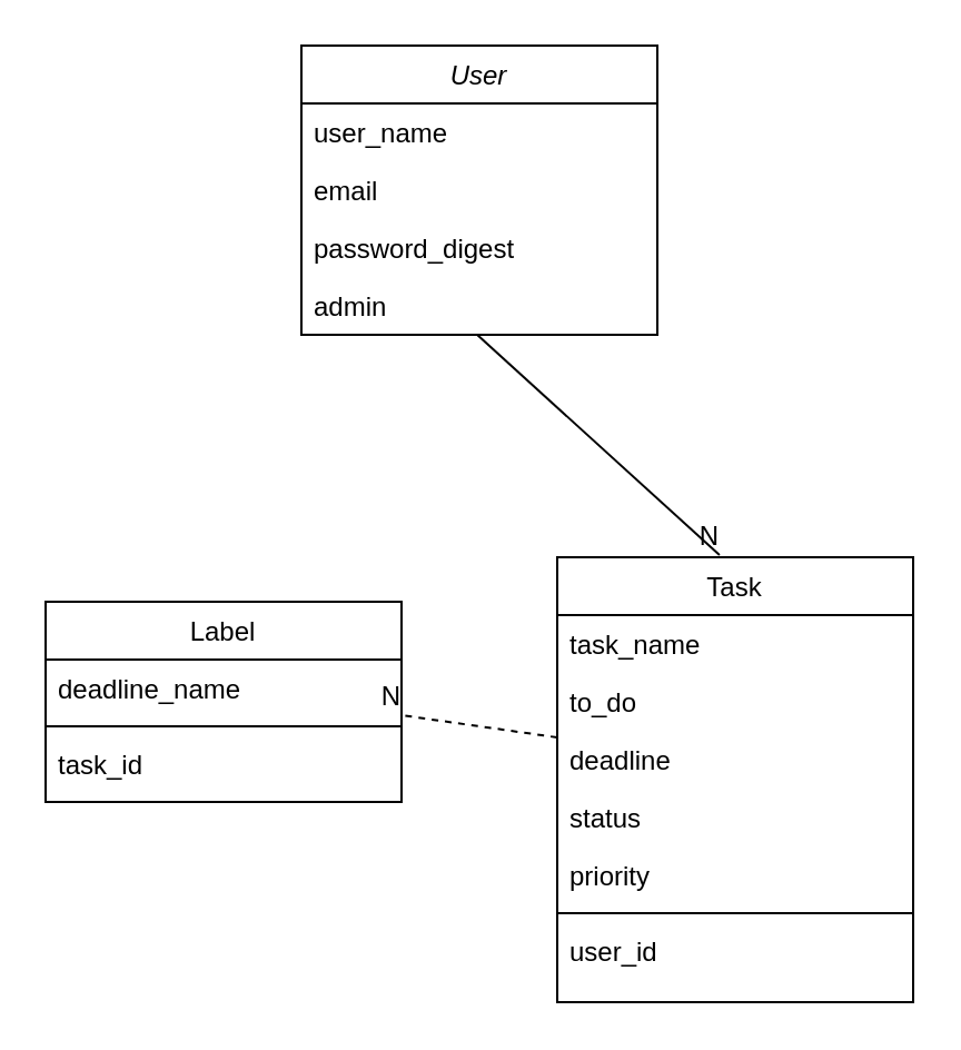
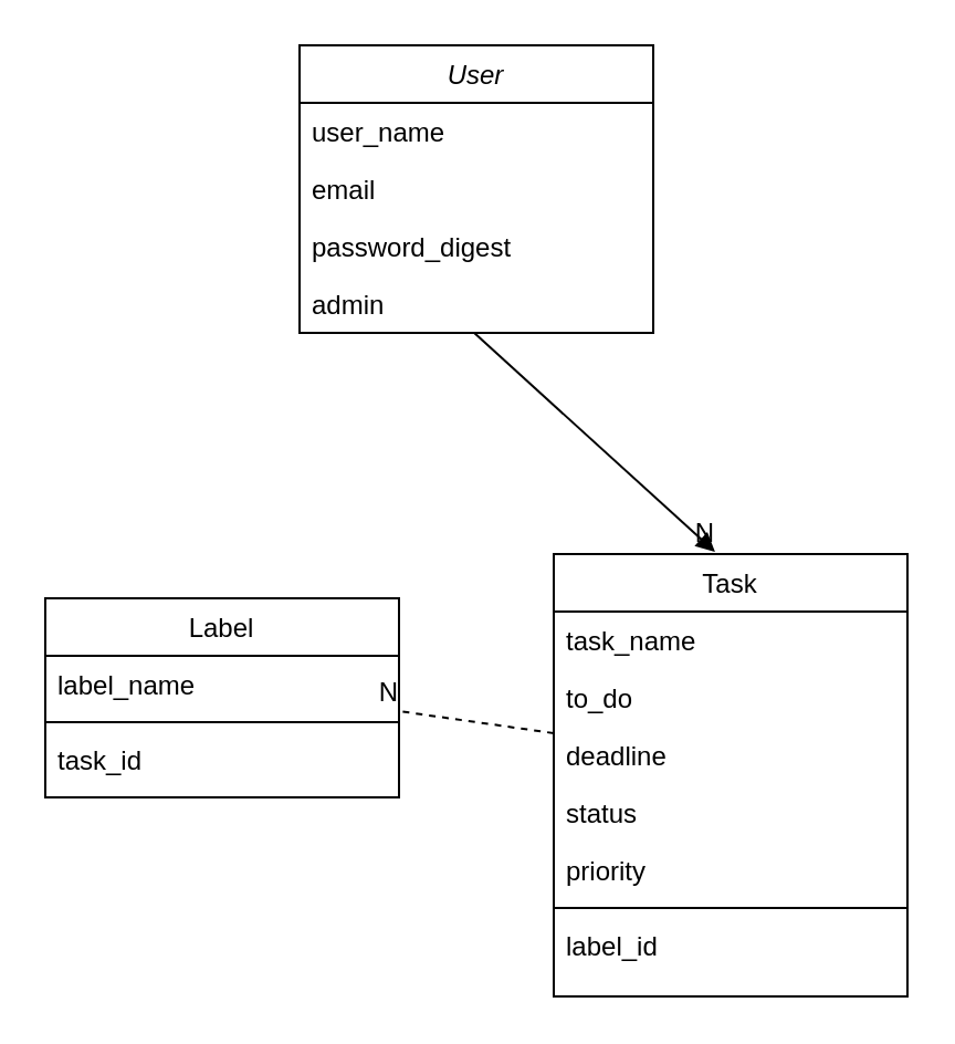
- <mxCell id="19" value="" style="endArrow=none;html=1;rounded=0;entryX=0.456;entryY=-0.005;entryDx=0;entryDy=0;entryPerimeter=0;exitX=0.494;exitY=1;exitDx=0;exitDy=0;exitPerimeter=0;" edge="1" parent="1" source="6" target="11"><mxGeometry relative="1" as="geometry"><mxPoint x="241" y="173" as="sourcePoint" /><mxPoint x="329.5" y="260" as="targetPoint" /><Array as="points" /></mxGeometry></mxCell>
+ <mxCell id="19" value="" style="endArrow=block;html=1;rounded=0;entryX=0.456;entryY=-0.005;entryDx=0;entryDy=0;entryPerimeter=0;exitX=0.494;exitY=1;exitDx=0;exitDy=0;exitPerimeter=0;" edge="1" parent="1" source="6" target="11"><mxGeometry relative="1" as="geometry"><mxPoint x="241" y="173" as="sourcePoint" /><mxPoint x="329.5" y="260" as="targetPoint" /><Array as="points" /></mxGeometry></mxCell>
- <mxCell id="8" value="deadline_name" style="text;align=left;verticalAlign=top;spacingLeft=4;spacingRight=4;overflow=hidden;rotatable=0;points=[[0,0.5],[1,0.5]];portConstraint=eastwest;" vertex="1" parent="7"><mxGeometry y="26" width="160" height="26" as="geometry" /></mxCell>
+ <mxCell id="8" value="label_name" style="text;align=left;verticalAlign=top;spacingLeft=4;spacingRight=4;overflow=hidden;rotatable=0;points=[[0,0.5],[1,0.5]];portConstraint=eastwest;" vertex="1" parent="7"><mxGeometry y="26" width="160" height="26" as="geometry" /></mxCell>
- <mxCell id="18" value="user_id" style="text;align=left;verticalAlign=top;spacingLeft=4;spacingRight=4;overflow=hidden;rotatable=0;points=[[0,0.5],[1,0.5]];portConstraint=eastwest;" vertex="1" parent="11"><mxGeometry y="164" width="160" height="26" as="geometry" /></mxCell>
+ <mxCell id="18" value="label_id" style="text;align=left;verticalAlign=top;spacingLeft=4;spacingRight=4;overflow=hidden;rotatable=0;points=[[0,0.5],[1,0.5]];portConstraint=eastwest;" vertex="1" parent="11"><mxGeometry y="164" width="160" height="26" as="geometry" /></mxCell>
